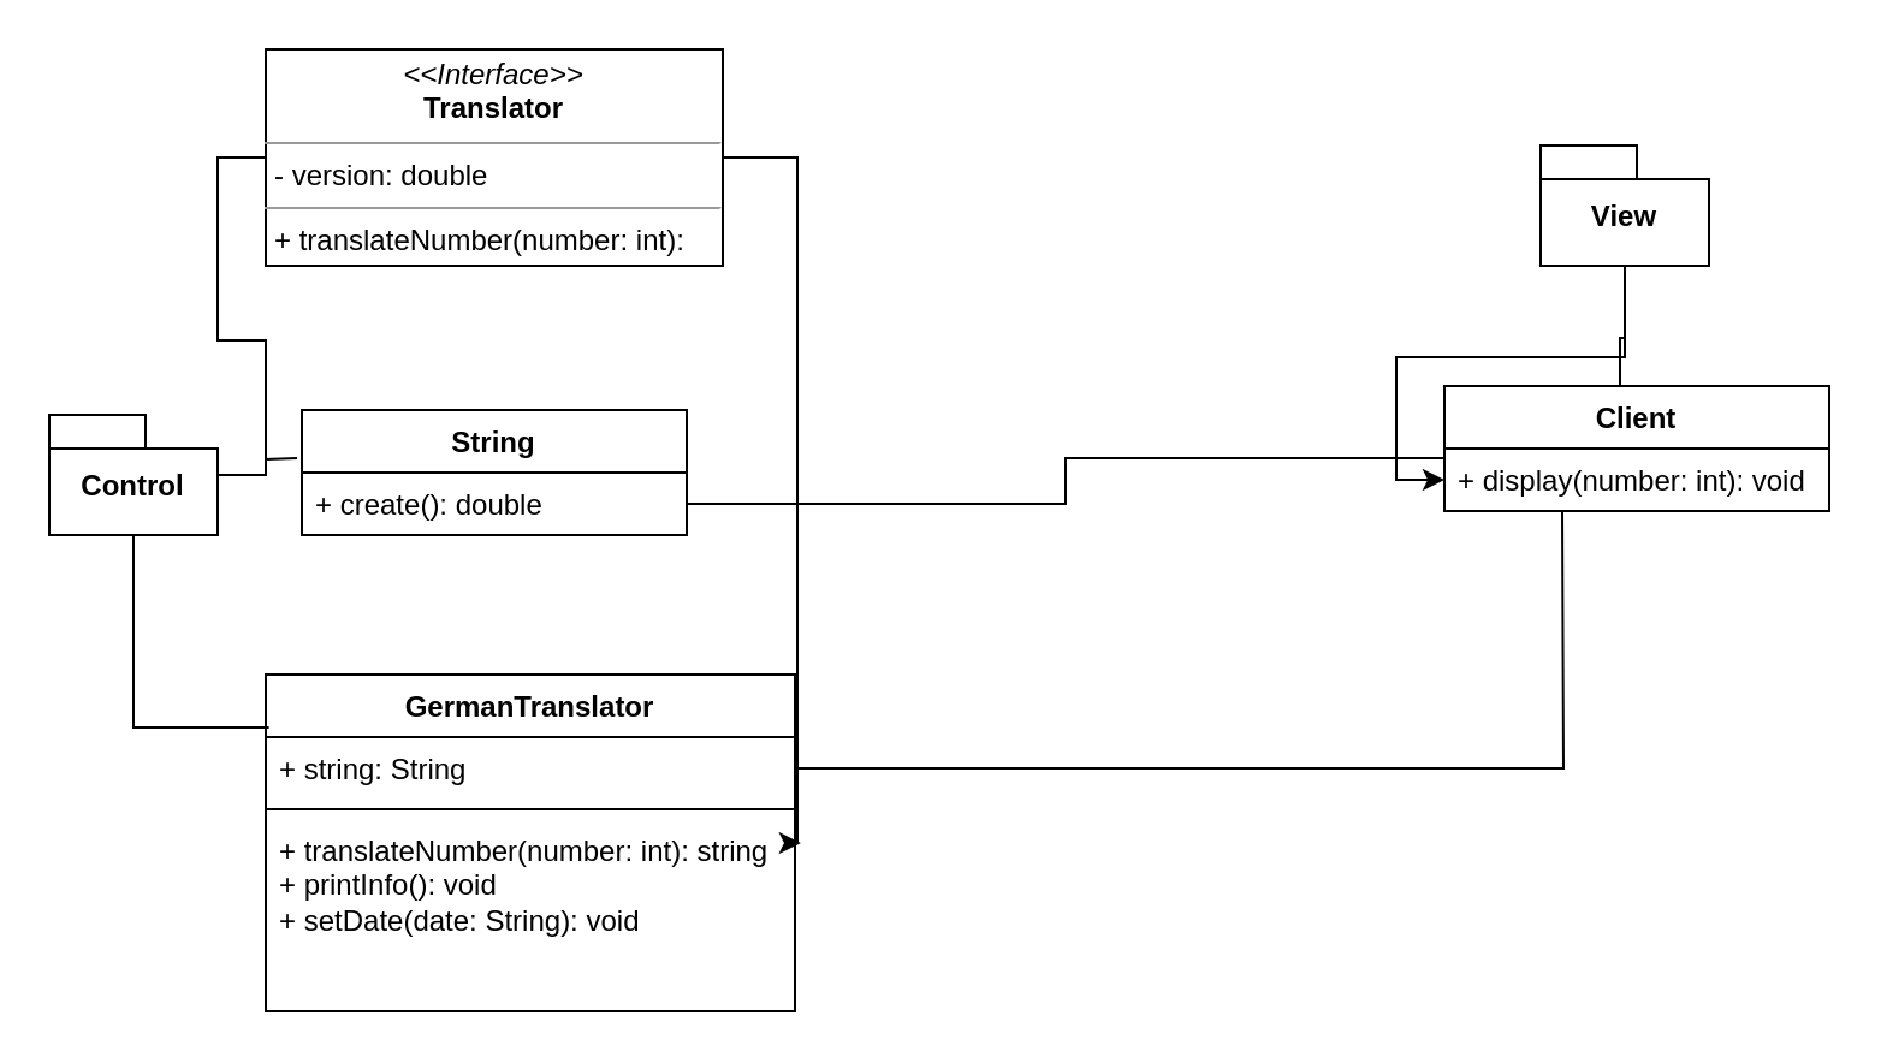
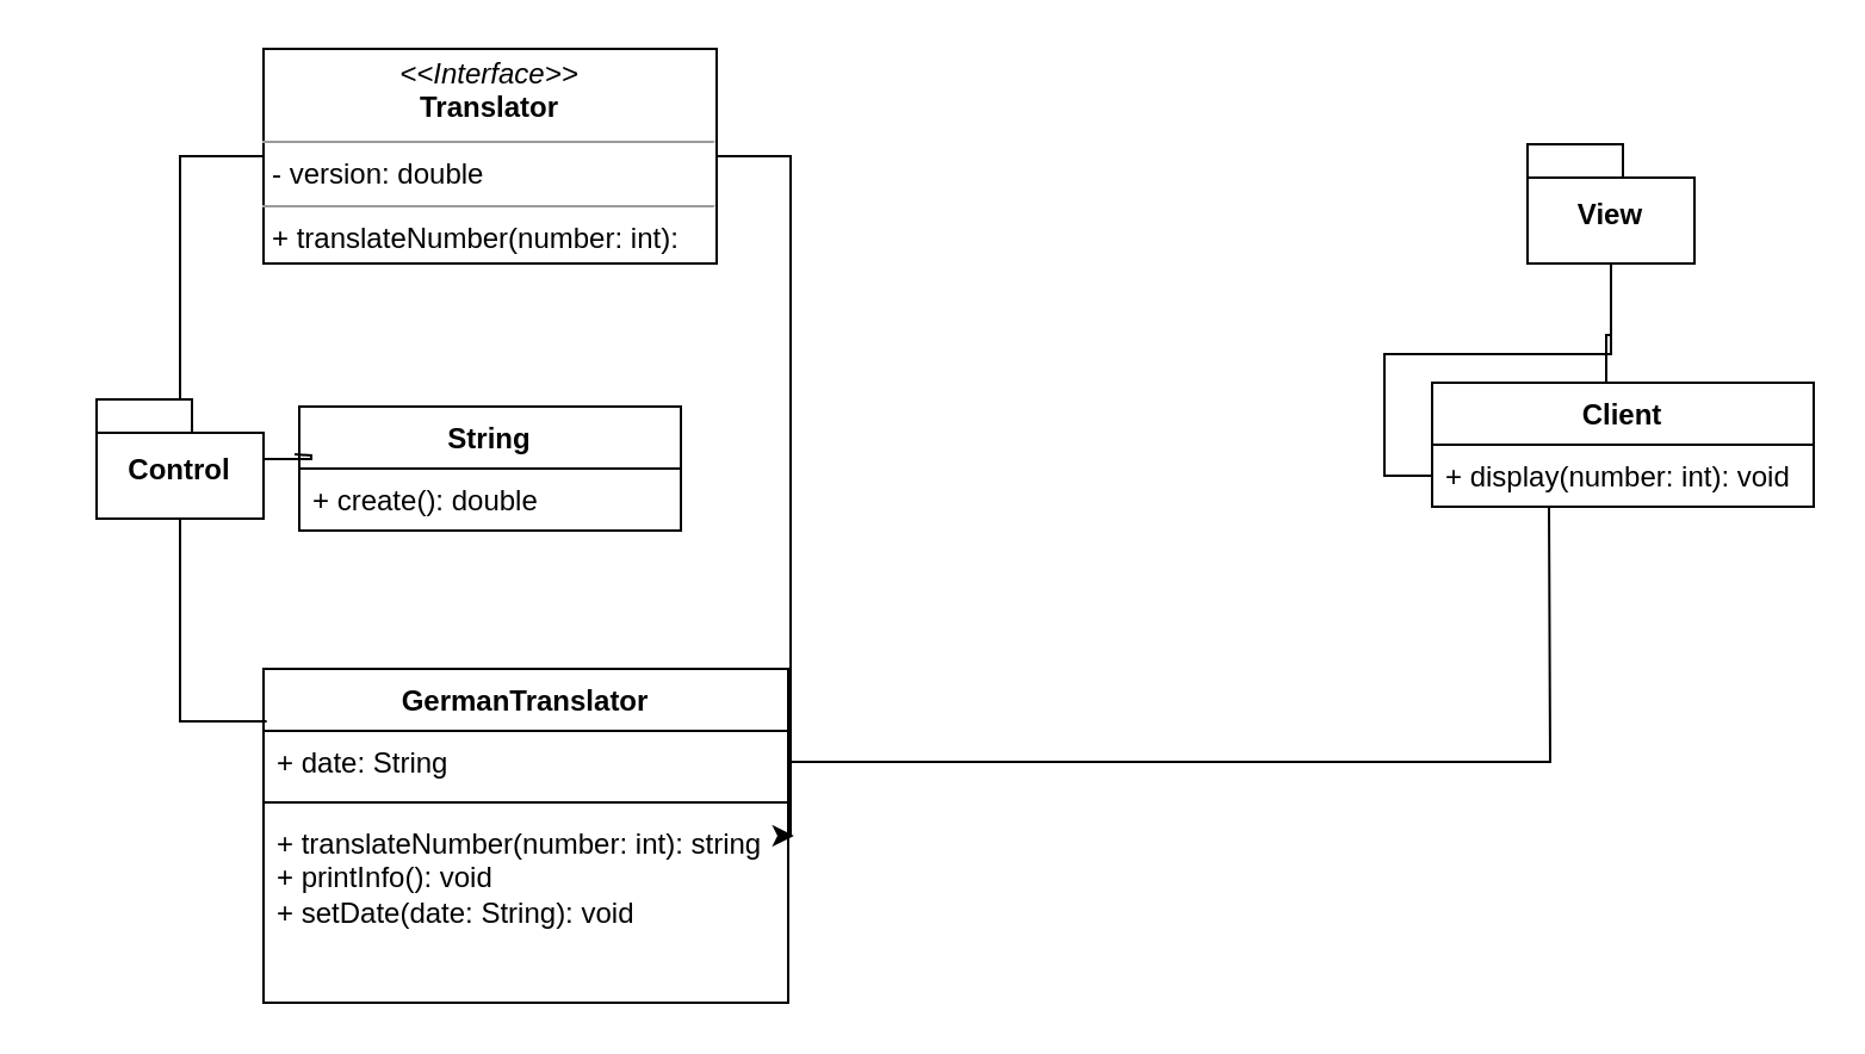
- <mxCell id="15" value="Control" style="shape=folder;fontStyle=1;spacingTop=10;tabWidth=40;tabHeight=14;tabPosition=left;html=1;whiteSpace=wrap;" vertex="1" parent="1"><mxGeometry x="20" y="172" width="70" height="50" as="geometry" /></mxCell>
+ <mxCell id="15" value="Control" style="shape=folder;fontStyle=1;spacingTop=10;tabWidth=40;tabHeight=14;tabPosition=left;html=1;whiteSpace=wrap;" vertex="1" parent="1"><mxGeometry x="40" y="167" width="70" height="50" as="geometry" /></mxCell>
- <mxCell id="17" value="" style="edgeStyle=orthogonalEdgeStyle;rounded=0;orthogonalLoop=1;jettySize=auto;html=1;" edge="1" parent="1" source="18" target="11"><mxGeometry relative="1" as="geometry" /></mxCell>
+ <mxCell id="17" value="" style="edgeStyle=orthogonalEdgeStyle;rounded=0;orthogonalLoop=1;jettySize=auto;html=1;endArrow=none;" edge="1" parent="1" source="18" target="11"><mxGeometry relative="1" as="geometry" /></mxCell>
- <mxCell id="19" style="edgeStyle=orthogonalEdgeStyle;rounded=0;orthogonalLoop=1;jettySize=auto;html=1;exitX=1;exitY=0.5;exitDx=0;exitDy=0;entryX=0;entryY=0.154;entryDx=0;entryDy=0;entryPerimeter=0;endArrow=none;endFill=0;" edge="1" parent="1" source="9" target="11"><mxGeometry relative="1" as="geometry" /></mxCell>
- <mxCell id="5" value="+ string: String" style="text;strokeColor=none;fillColor=none;align=left;verticalAlign=top;spacingLeft=4;spacingRight=4;overflow=hidden;rotatable=0;points=[[0,0.5],[1,0.5]];portConstraint=eastwest;whiteSpace=wrap;html=1;" vertex="1" parent="4"><mxGeometry y="26" width="220" height="26" as="geometry" /></mxCell>
+ <mxCell id="5" value="+ date: String" style="text;strokeColor=none;fillColor=none;align=left;verticalAlign=top;spacingLeft=4;spacingRight=4;overflow=hidden;rotatable=0;points=[[0,0.5],[1,0.5]];portConstraint=eastwest;whiteSpace=wrap;html=1;" vertex="1" parent="4"><mxGeometry y="26" width="220" height="26" as="geometry" /></mxCell>
